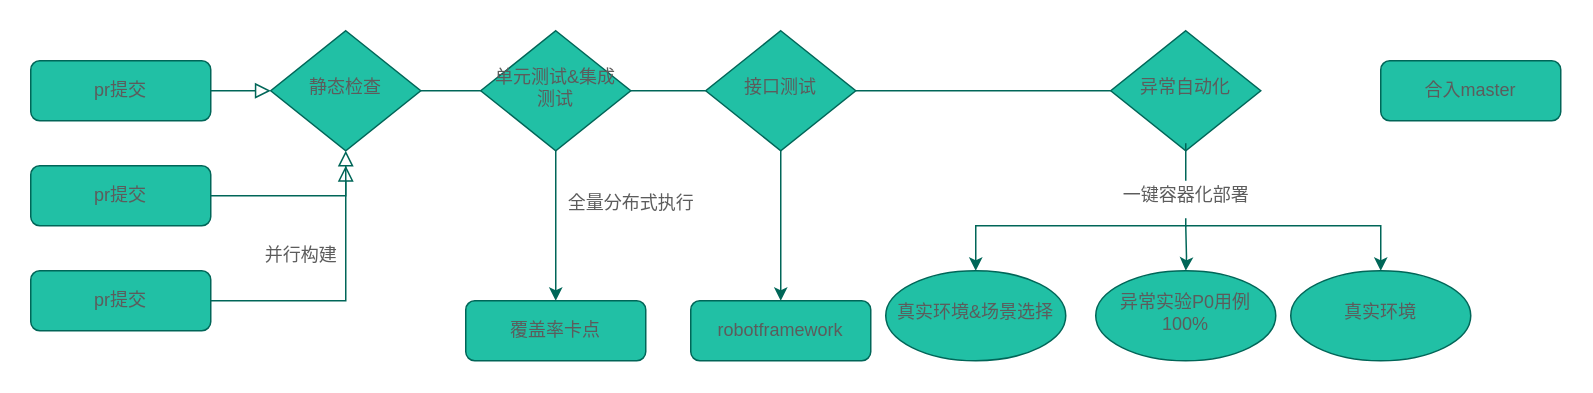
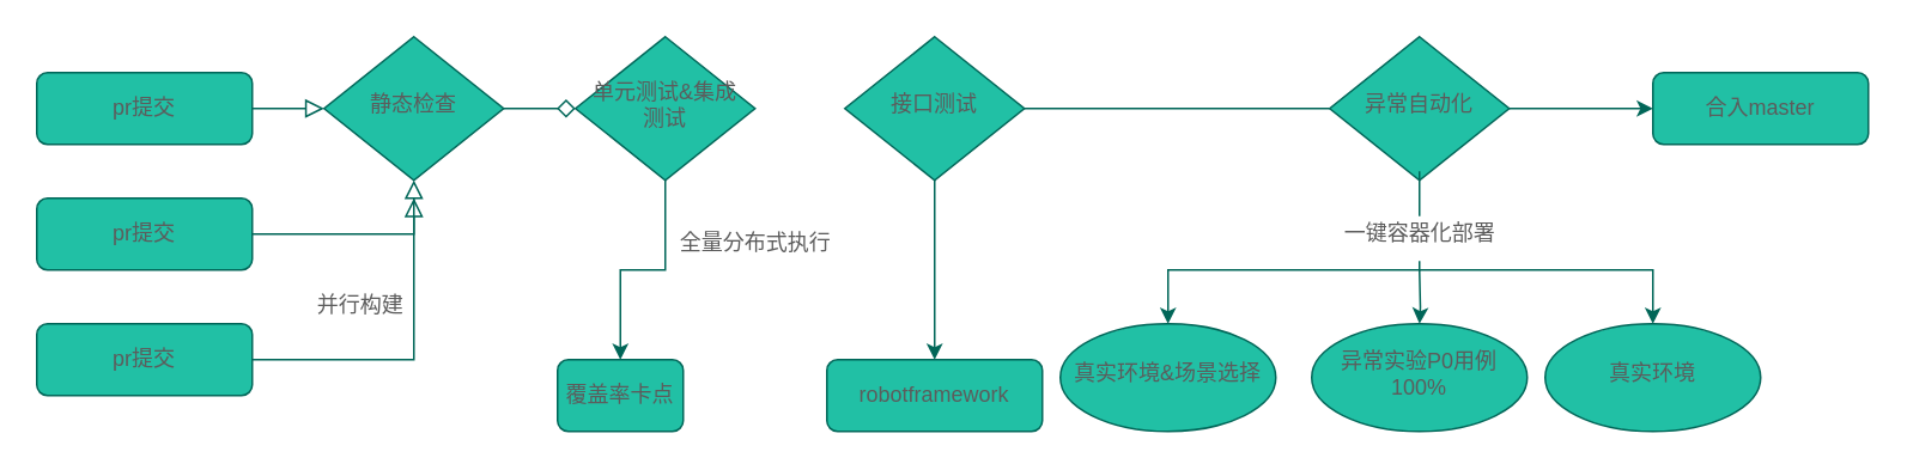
- <mxCell id="10" value="" style="rounded=0;html=1;jettySize=auto;orthogonalLoop=1;fontSize=11;endArrow=none;endFill=0;endSize=8;strokeWidth=1;shadow=0;labelBackgroundColor=none;edgeStyle=orthogonalEdgeStyle;strokeColor=#006658;fontColor=#5C5C5C;" edge="1" parent="1" source="4" target="14"><mxGeometry x="0.333" y="20" relative="1" as="geometry"><mxPoint as="offset" /><mxPoint x="460" y="60" as="sourcePoint" /><mxPoint x="890" y="60" as="targetPoint" /></mxGeometry></mxCell>
+ <mxCell id="10" value="" style="rounded=0;html=1;jettySize=auto;orthogonalLoop=1;fontSize=11;endArrow=diamond;endFill=0;endSize=8;strokeWidth=1;shadow=0;labelBackgroundColor=none;edgeStyle=orthogonalEdgeStyle;strokeColor=#006658;fontColor=#5C5C5C;" edge="1" parent="1" source="4" target="14"><mxGeometry x="0.333" y="20" relative="1" as="geometry"><mxPoint as="offset" /><mxPoint x="460" y="60" as="sourcePoint" /><mxPoint x="890" y="60" as="targetPoint" /></mxGeometry></mxCell>
- <mxCell id="9" value="" style="rounded=0;html=1;jettySize=auto;orthogonalLoop=1;fontSize=11;endArrow=none;endFill=0;endSize=8;strokeWidth=1;shadow=0;labelBackgroundColor=none;edgeStyle=orthogonalEdgeStyle;startArrow=none;strokeColor=#006658;fontColor=#5C5C5C;" edge="1" parent="1" source="14" target="8"><mxGeometry x="0.333" y="20" relative="1" as="geometry"><mxPoint as="offset" /><mxPoint x="200" y="300" as="sourcePoint" /><mxPoint x="210" y="660" as="targetPoint" /></mxGeometry></mxCell>
+ <mxCell id="16" style="edgeStyle=orthogonalEdgeStyle;rounded=0;orthogonalLoop=1;jettySize=auto;html=1;entryX=0;entryY=0.5;entryDx=0;entryDy=0;fontColor=#5C5C5C;strokeColor=#006658;fillColor=#21C0A5;" edge="1" parent="1" source="17" target="5"><mxGeometry relative="1" as="geometry" /></mxCell>
- <mxCell id="6" value="覆盖率卡点" style="rounded=1;whiteSpace=wrap;html=1;fontSize=12;glass=0;strokeWidth=1;shadow=0;fillColor=#21C0A5;strokeColor=#006658;fontColor=#5C5C5C;" parent="1" vertex="1"><mxGeometry x="310" y="200" width="120" height="40" as="geometry" /></mxCell>
+ <mxCell id="6" value="覆盖率卡点" style="rounded=1;whiteSpace=wrap;html=1;fontSize=12;glass=0;strokeWidth=1;shadow=0;fillColor=#21C0A5;strokeColor=#006658;fontColor=#5C5C5C;" parent="1" vertex="1"><mxGeometry x="310" y="200" width="70" height="40" as="geometry" /></mxCell>
